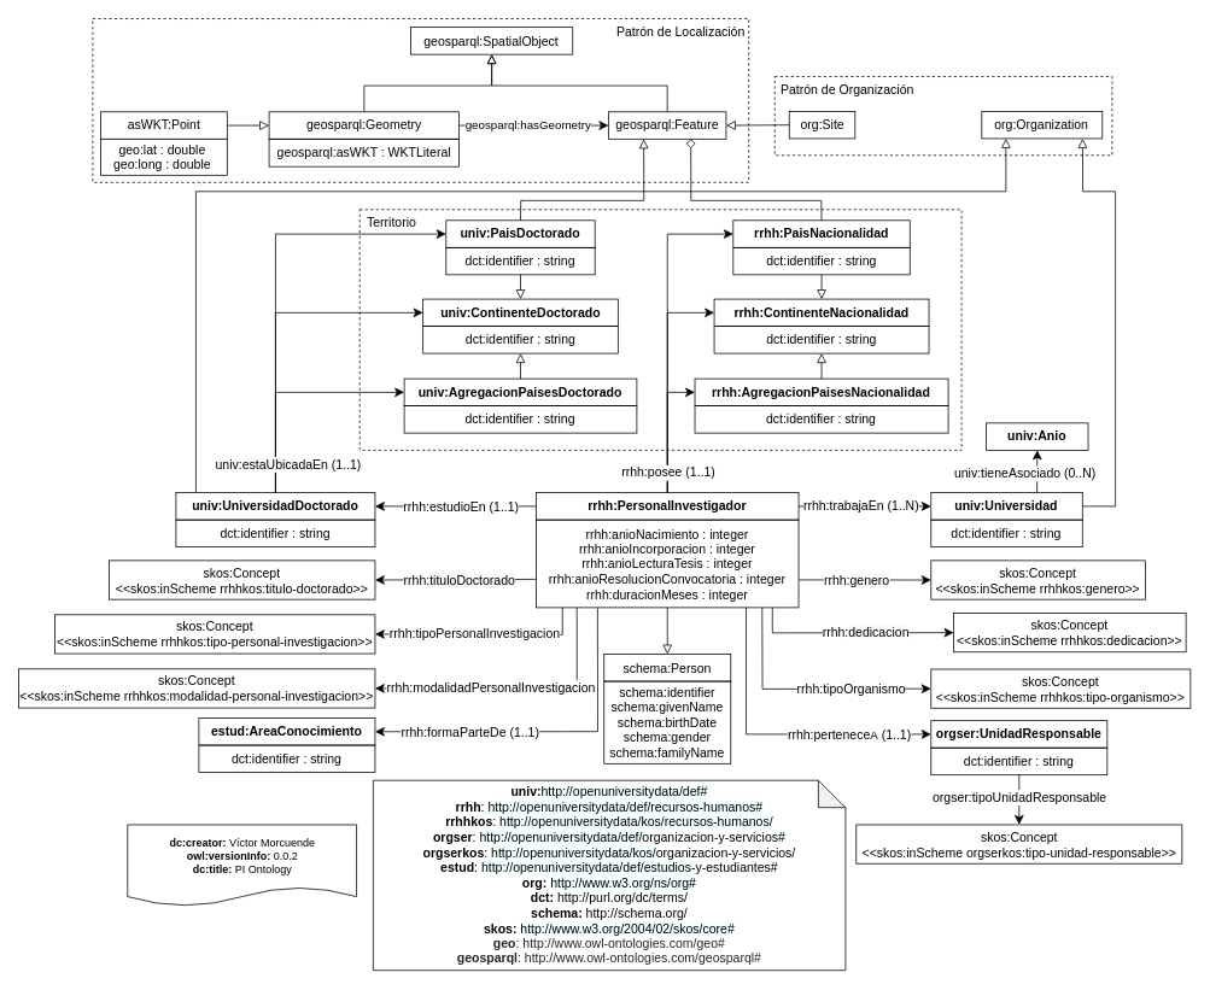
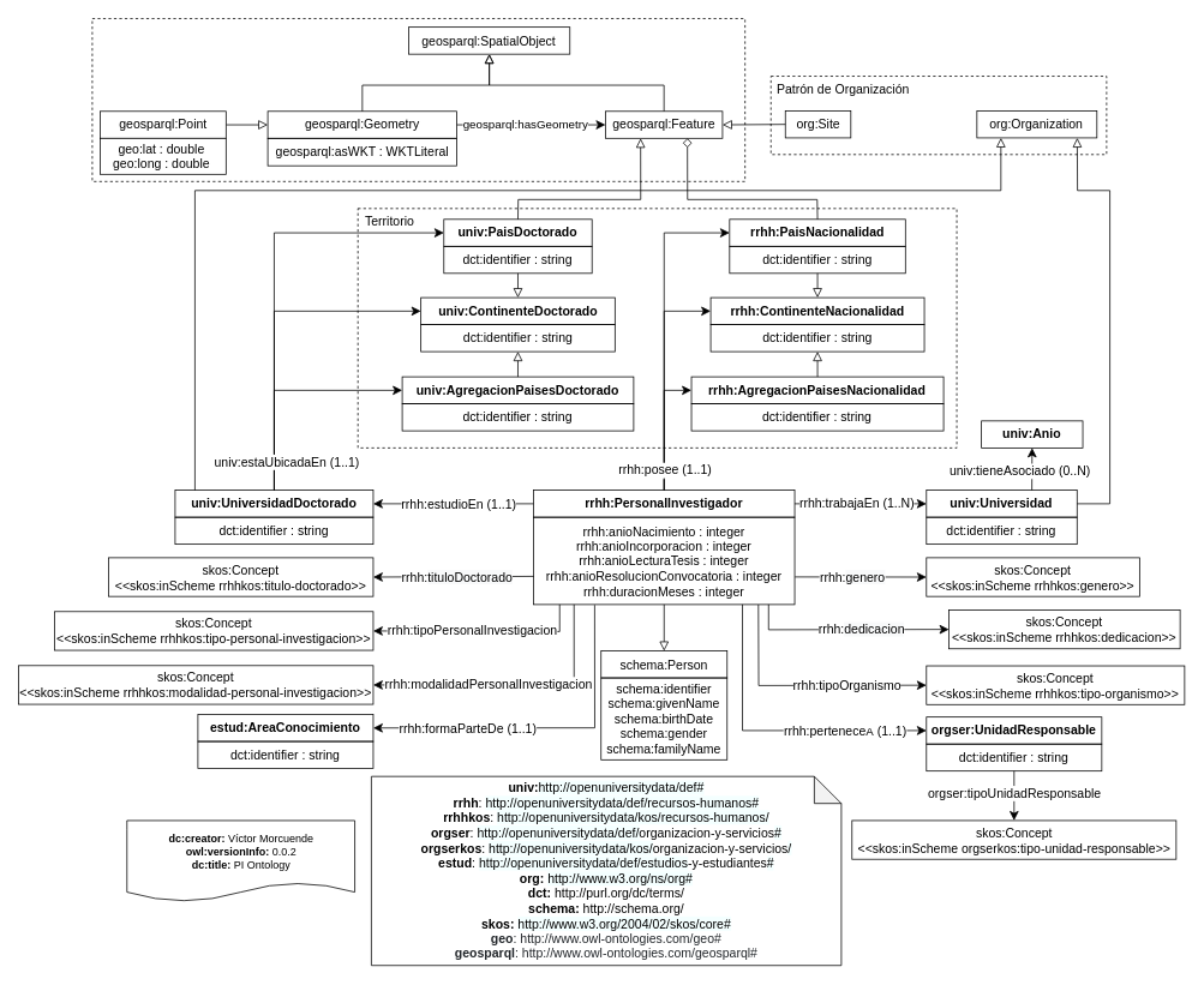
- <mxCell id="40" value="&lt;font style=&quot;font-size: 14px&quot;&gt;Patrón de Localización&lt;/font&gt;" style="text;html=1;strokeColor=none;fillColor=none;align=center;verticalAlign=middle;whiteSpace=wrap;rounded=0;dashed=1;" parent="1" vertex="1"><mxGeometry x="676.87" y="20" width="150" height="30" as="geometry" /></mxCell>
- <mxCell id="53" value="&lt;font style=&quot;font-size: 14px&quot;&gt;asWKT:Point&lt;/font&gt;" style="rounded=0;whiteSpace=wrap;html=1;snapToPoint=1;points=[[0.1,0],[0.2,0],[0.3,0],[0.4,0],[0.5,0],[0.6,0],[0.7,0],[0.8,0],[0.9,0],[0,0.1],[0,0.3],[0,0.5],[0,0.7],[0,0.9],[0.1,1],[0.2,1],[0.3,1],[0.4,1],[0.5,1],[0.6,1],[0.7,1],[0.8,1],[0.9,1],[1,0.1],[1,0.3],[1,0.5],[1,0.7],[1,0.9]];" parent="1" vertex="1"><mxGeometry x="110.76" y="123" width="139.75" height="30" as="geometry" /></mxCell>
+ <mxCell id="53" value="&lt;font style=&quot;font-size: 14px&quot;&gt;geosparql:Point&lt;/font&gt;" style="rounded=0;whiteSpace=wrap;html=1;snapToPoint=1;points=[[0.1,0],[0.2,0],[0.3,0],[0.4,0],[0.5,0],[0.6,0],[0.7,0],[0.8,0],[0.9,0],[0,0.1],[0,0.3],[0,0.5],[0,0.7],[0,0.9],[0.1,1],[0.2,1],[0.3,1],[0.4,1],[0.5,1],[0.6,1],[0.7,1],[0.8,1],[0.9,1],[1,0.1],[1,0.3],[1,0.5],[1,0.7],[1,0.9]];" parent="1" vertex="1"><mxGeometry x="110.76" y="123" width="139.75" height="30" as="geometry" /></mxCell>
